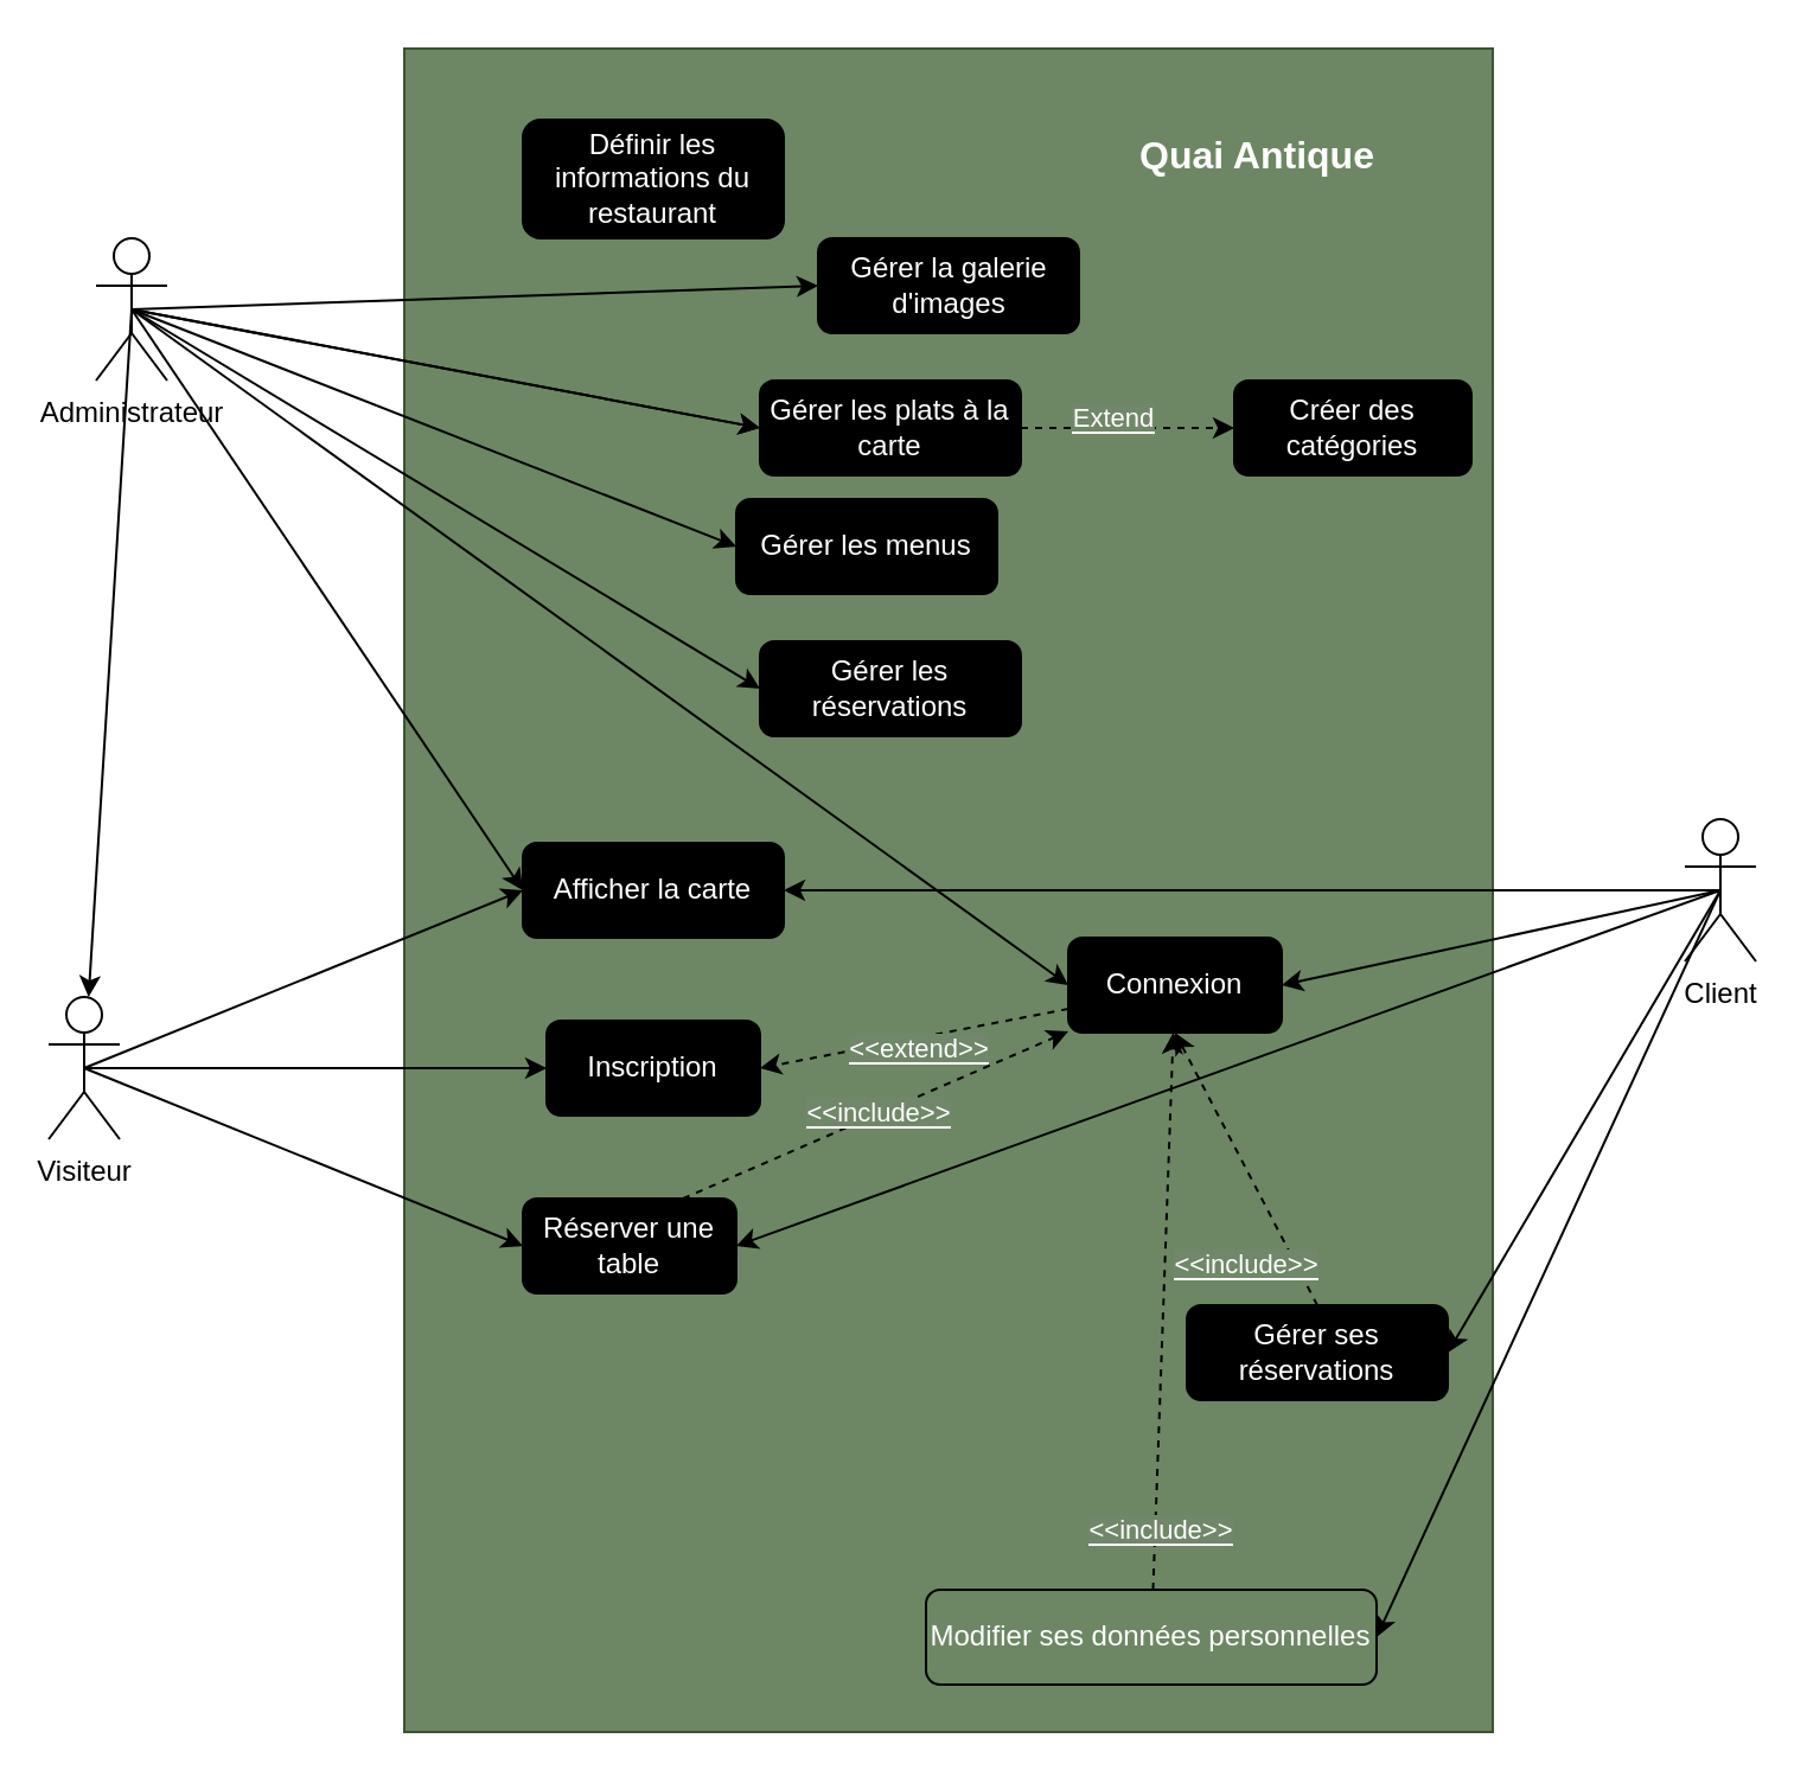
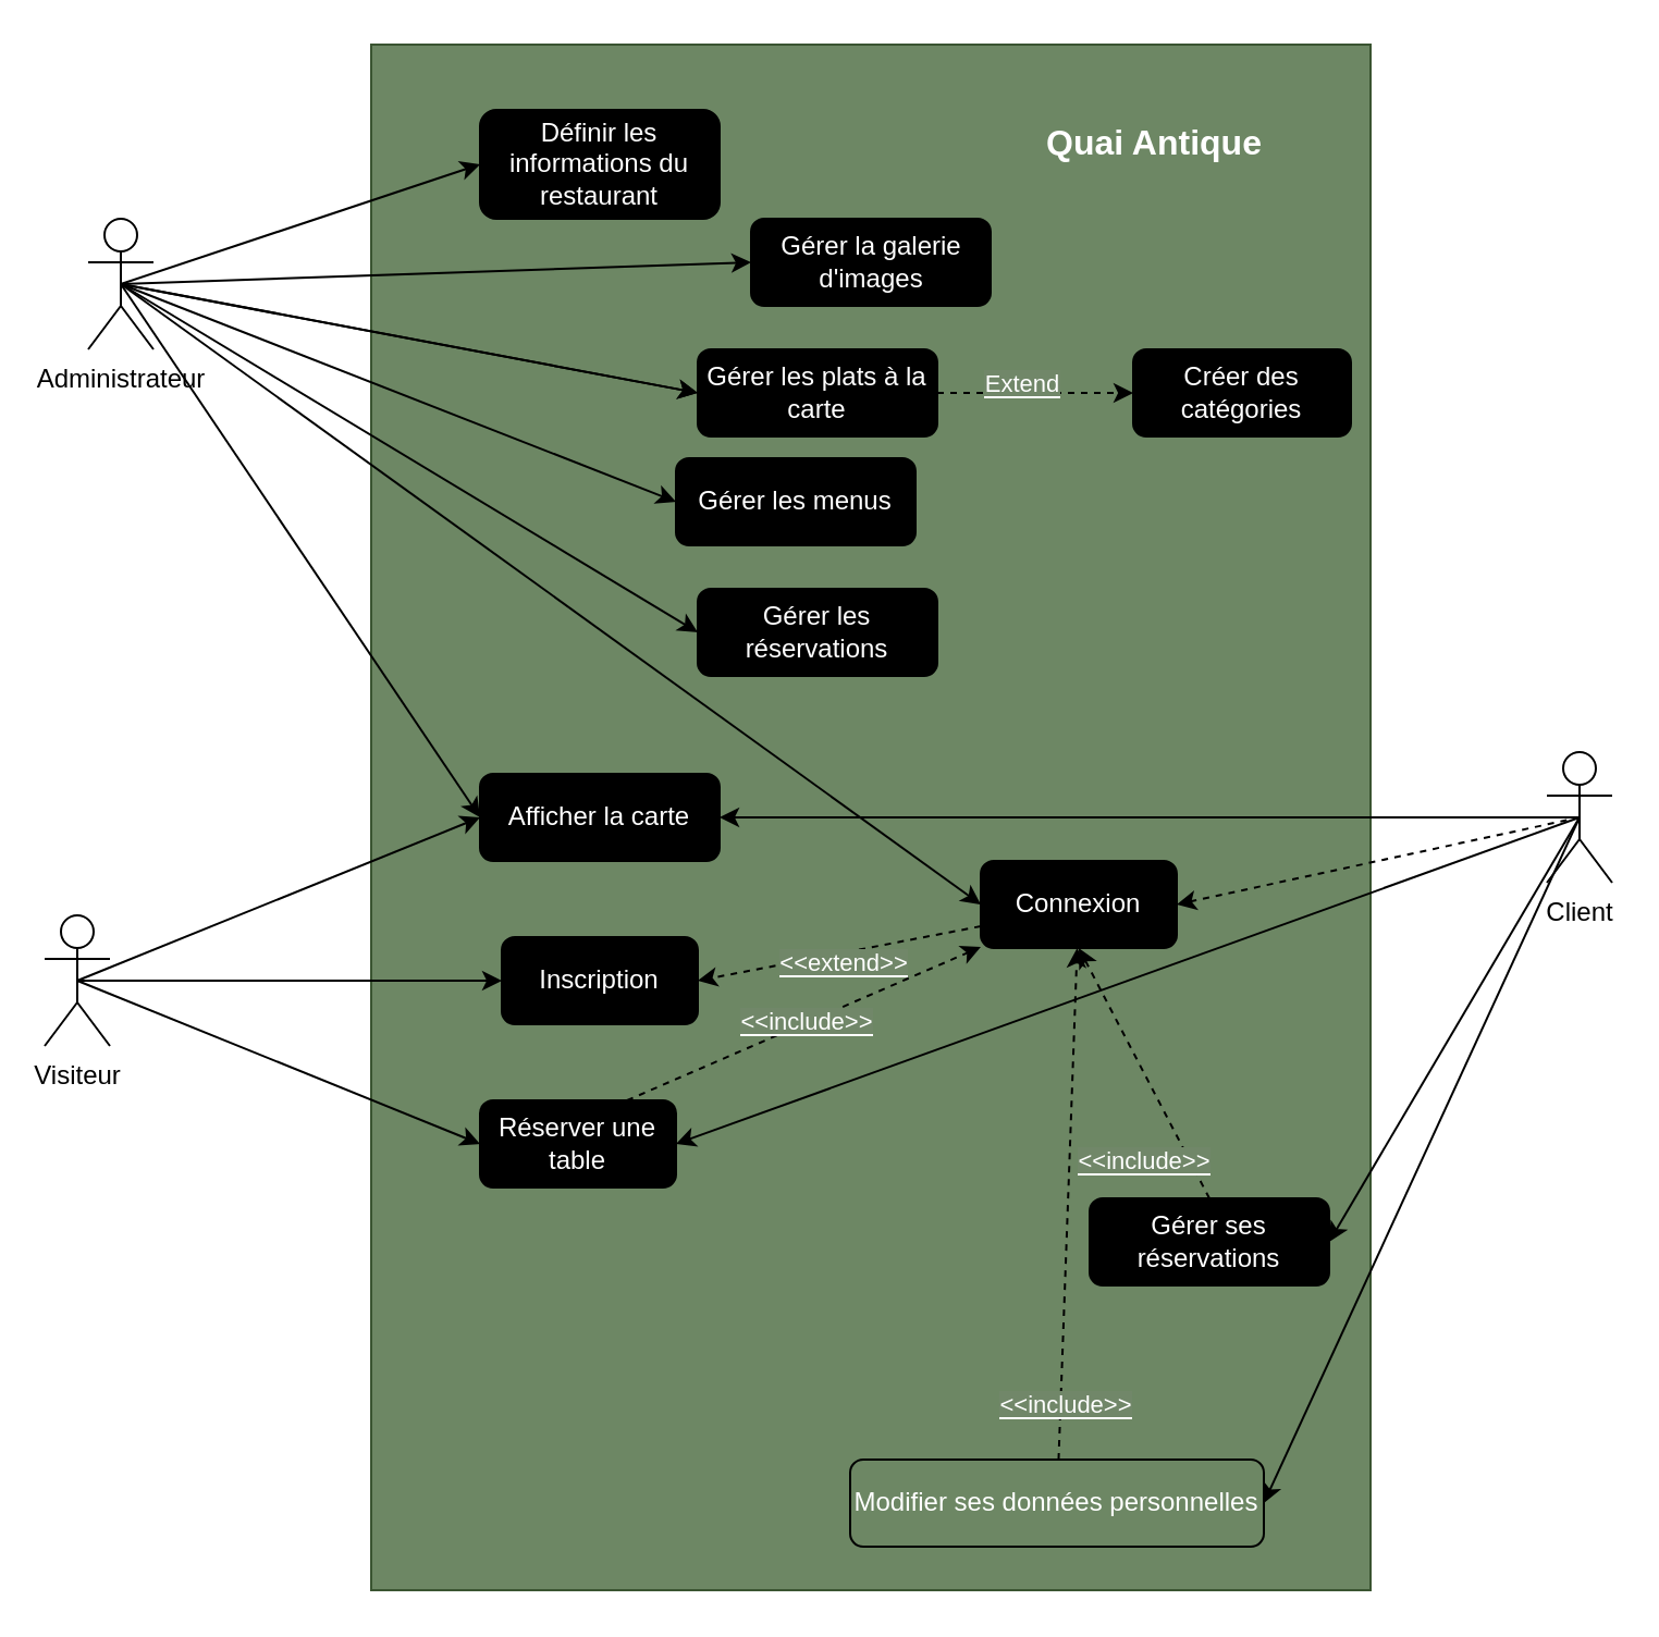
- <mxCell id="27" style="rounded=0;orthogonalLoop=1;jettySize=auto;html=1;exitX=0.5;exitY=0.5;exitDx=0;exitDy=0;exitPerimeter=0;" edge="1" parent="1" source="34" target="44"><mxGeometry relative="1" as="geometry" /></mxCell>
+ <mxCell id="27" style="rounded=0;orthogonalLoop=1;jettySize=auto;html=1;exitX=0.5;exitY=0.5;exitDx=0;exitDy=0;exitPerimeter=0;entryX=0;entryY=0.5;entryDx=0;entryDy=0;" edge="1" parent="1" source="34" target="12"><mxGeometry relative="1" as="geometry" /></mxCell>
- <mxCell id="35" style="rounded=0;orthogonalLoop=1;jettySize=auto;html=1;exitX=0.5;exitY=0.5;exitDx=0;exitDy=0;exitPerimeter=0;entryX=1;entryY=0.5;entryDx=0;entryDy=0;" edge="1" parent="1" source="40" target="7"><mxGeometry relative="1" as="geometry" /></mxCell>
+ <mxCell id="35" style="rounded=0;orthogonalLoop=1;jettySize=auto;html=1;exitX=0.5;exitY=0.5;exitDx=0;exitDy=0;exitPerimeter=0;entryX=1;entryY=0.5;entryDx=0;entryDy=0;dashed=1;" edge="1" parent="1" source="40" target="7"><mxGeometry relative="1" as="geometry" /></mxCell>
